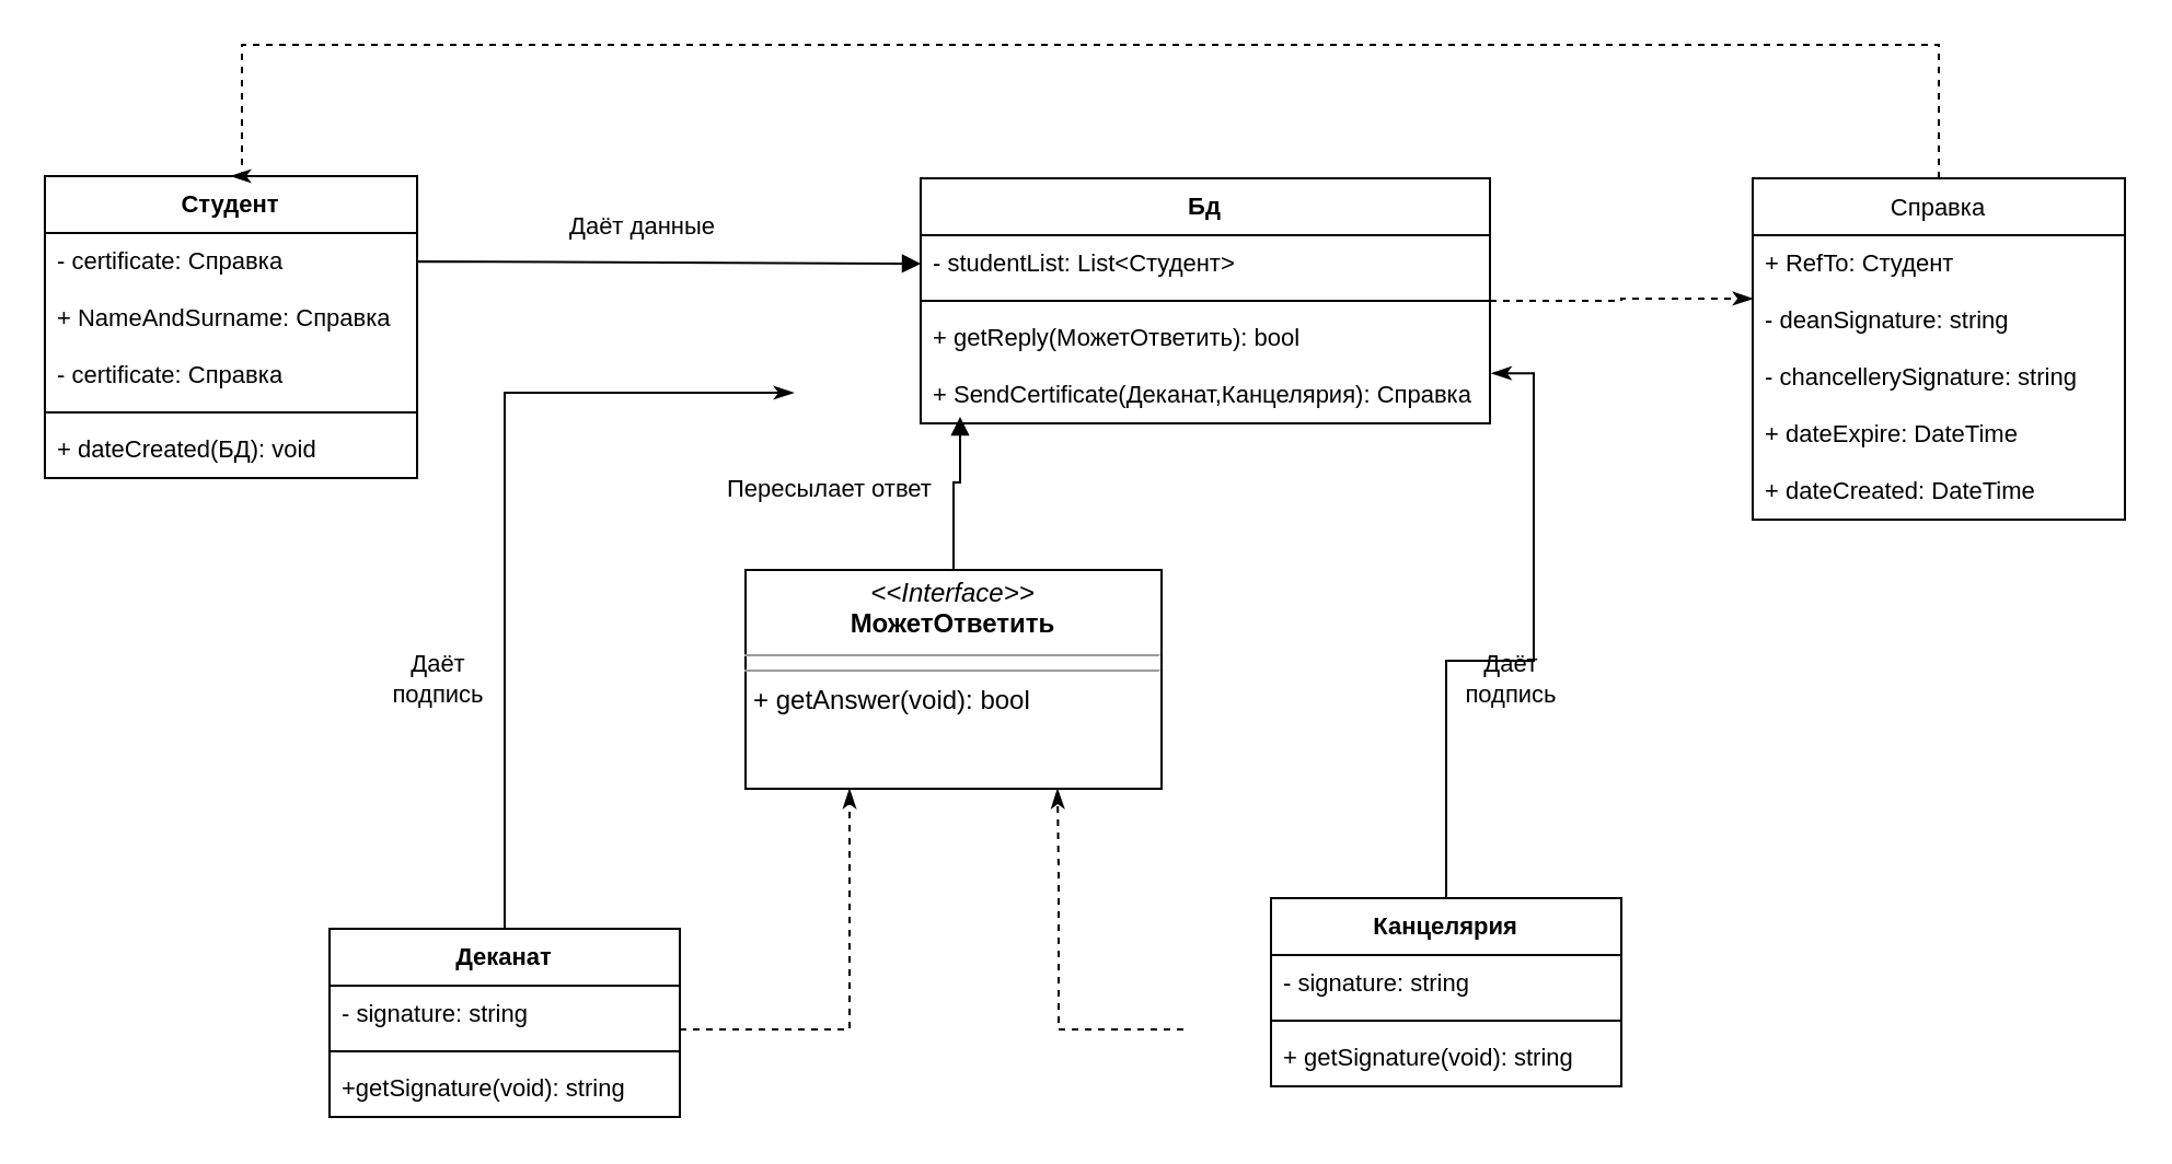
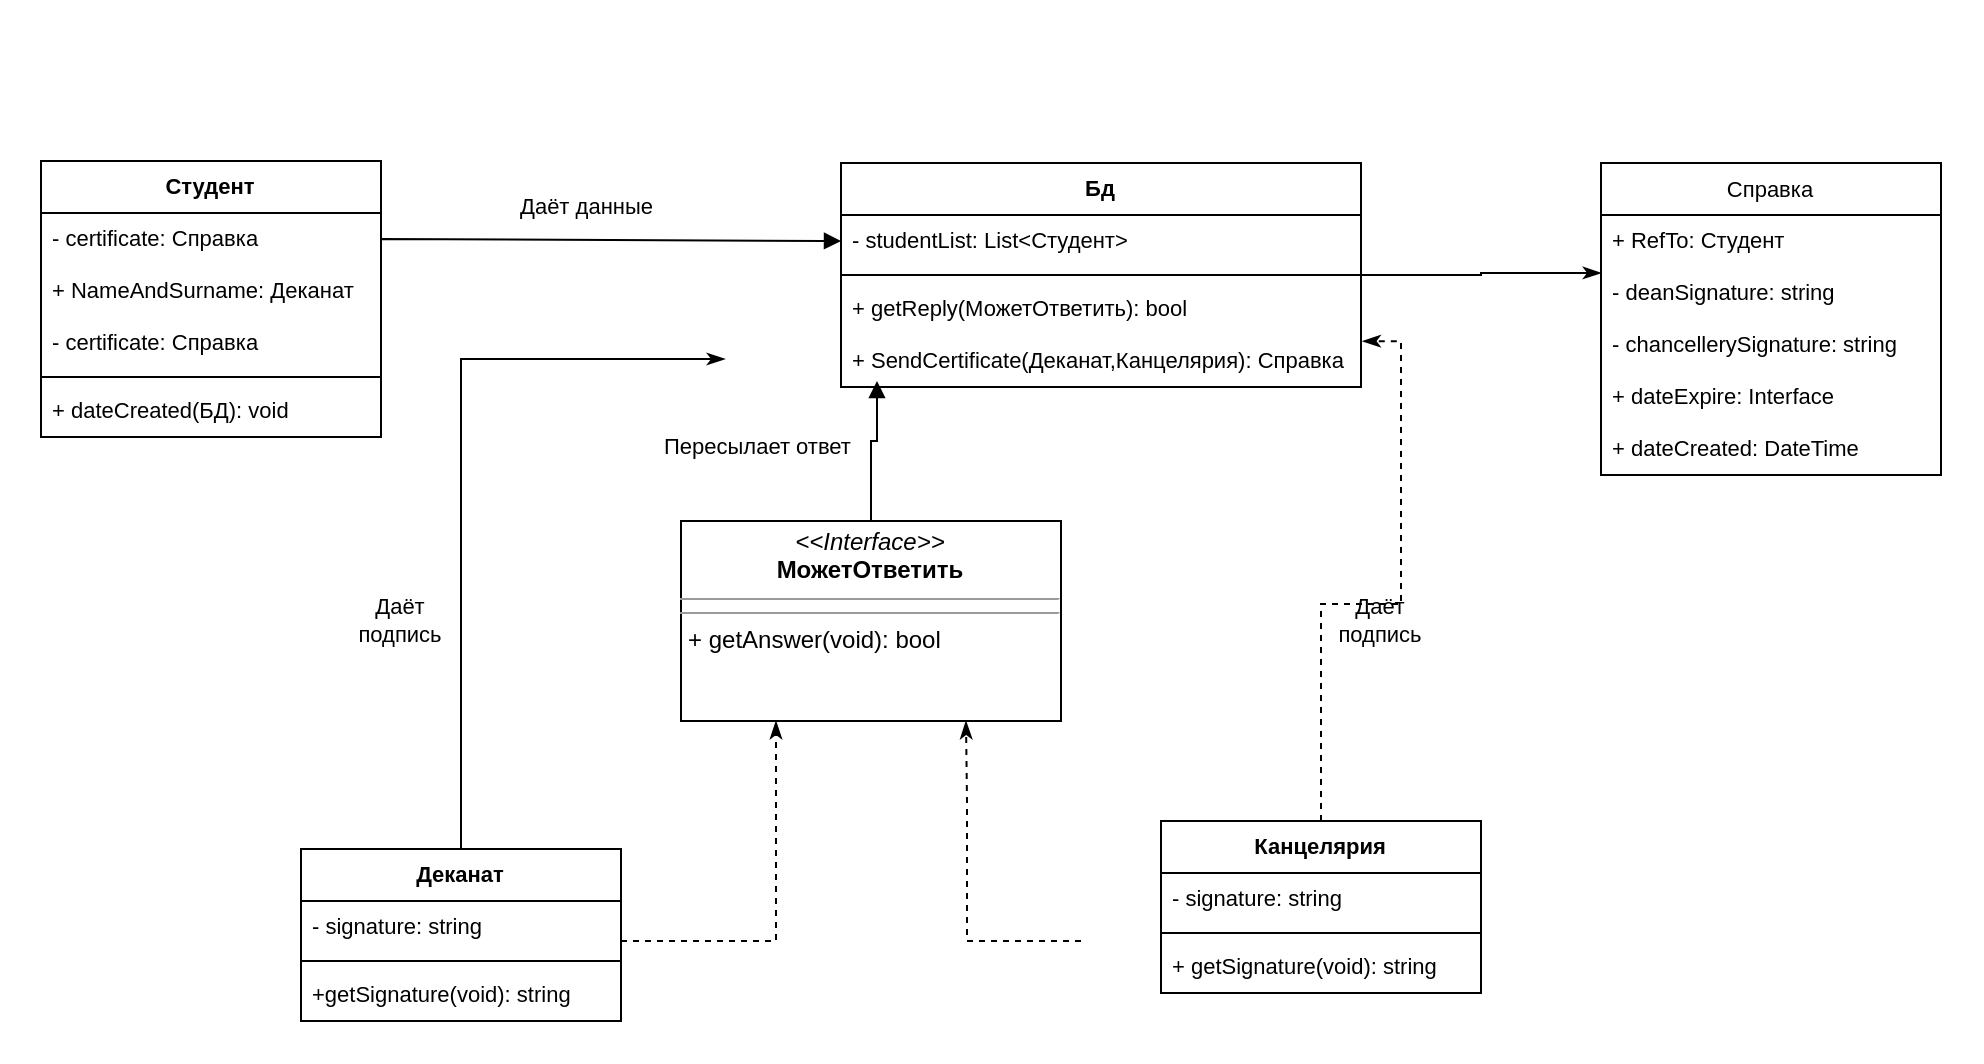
- <mxCell id="29" style="edgeStyle=orthogonalEdgeStyle;rounded=0;orthogonalLoop=1;jettySize=auto;html=1;fontSize=11;endArrow=classicThin;endFill=1;entryX=0.5;entryY=0;entryDx=0;entryDy=0;dashed=1;" parent="1" source="30" target="4" edge="1"><mxGeometry relative="1" as="geometry"><mxPoint x="140" y="50" as="targetPoint" /><Array as="points"><mxPoint x="885" y="20" /><mxPoint x="110" y="20" /></Array></mxGeometry></mxCell>
- <mxCell id="10" style="edgeStyle=orthogonalEdgeStyle;rounded=0;orthogonalLoop=1;jettySize=auto;html=1;entryX=0;entryY=0.115;entryDx=0;entryDy=0;entryPerimeter=0;dashed=1;fontSize=11;endArrow=classicThin;endFill=1;" parent="1" source="11" target="32" edge="1"><mxGeometry relative="1" as="geometry" /></mxCell>
+ <mxCell id="10" style="edgeStyle=orthogonalEdgeStyle;rounded=0;orthogonalLoop=1;jettySize=auto;html=1;entryX=0;entryY=0.115;entryDx=0;entryDy=0;entryPerimeter=0;dashed=0;fontSize=11;endArrow=classicThin;endFill=1;" parent="1" source="11" target="32" edge="1"><mxGeometry relative="1" as="geometry" /></mxCell>
- <mxCell id="6" value="+ NameAndSurname: Справка" style="text;strokeColor=none;fillColor=none;align=left;verticalAlign=top;spacingLeft=4;spacingRight=4;overflow=hidden;rotatable=0;points=[[0,0.5],[1,0.5]];portConstraint=eastwest;fontSize=11;" parent="4" vertex="1"><mxGeometry y="52" width="170" height="26" as="geometry" /></mxCell>
+ <mxCell id="6" value="+ NameAndSurname: Деканат" style="text;strokeColor=none;fillColor=none;align=left;verticalAlign=top;spacingLeft=4;spacingRight=4;overflow=hidden;rotatable=0;points=[[0,0.5],[1,0.5]];portConstraint=eastwest;fontSize=11;" parent="4" vertex="1"><mxGeometry y="52" width="170" height="26" as="geometry" /></mxCell>
- <mxCell id="34" value="+ dateExpire: DateTime" style="text;strokeColor=none;fillColor=none;align=left;verticalAlign=top;spacingLeft=4;spacingRight=4;overflow=hidden;rotatable=0;points=[[0,0.5],[1,0.5]];portConstraint=eastwest;comic=0;jiggle=1;fontSize=11;" parent="30" vertex="1"><mxGeometry y="104" width="170" height="26" as="geometry" /></mxCell>
+ <mxCell id="34" value="+ dateExpire: Interface" style="text;strokeColor=none;fillColor=none;align=left;verticalAlign=top;spacingLeft=4;spacingRight=4;overflow=hidden;rotatable=0;points=[[0,0.5],[1,0.5]];portConstraint=eastwest;comic=0;jiggle=1;fontSize=11;" parent="30" vertex="1"><mxGeometry y="104" width="170" height="26" as="geometry" /></mxCell>
- <mxCell id="24" style="edgeStyle=orthogonalEdgeStyle;rounded=0;orthogonalLoop=1;jettySize=auto;html=1;entryX=1.003;entryY=0.118;entryDx=0;entryDy=0;fontSize=11;endArrow=classicThin;endFill=1;entryPerimeter=0;" parent="1" source="25" target="15" edge="1"><mxGeometry relative="1" as="geometry" /></mxCell>
+ <mxCell id="24" style="edgeStyle=orthogonalEdgeStyle;rounded=0;orthogonalLoop=1;jettySize=auto;html=1;entryX=1.003;entryY=0.118;entryDx=0;entryDy=0;fontSize=11;endArrow=classicThin;endFill=1;entryPerimeter=0;dashed=1;" parent="1" source="25" target="15" edge="1"><mxGeometry relative="1" as="geometry" /></mxCell>
